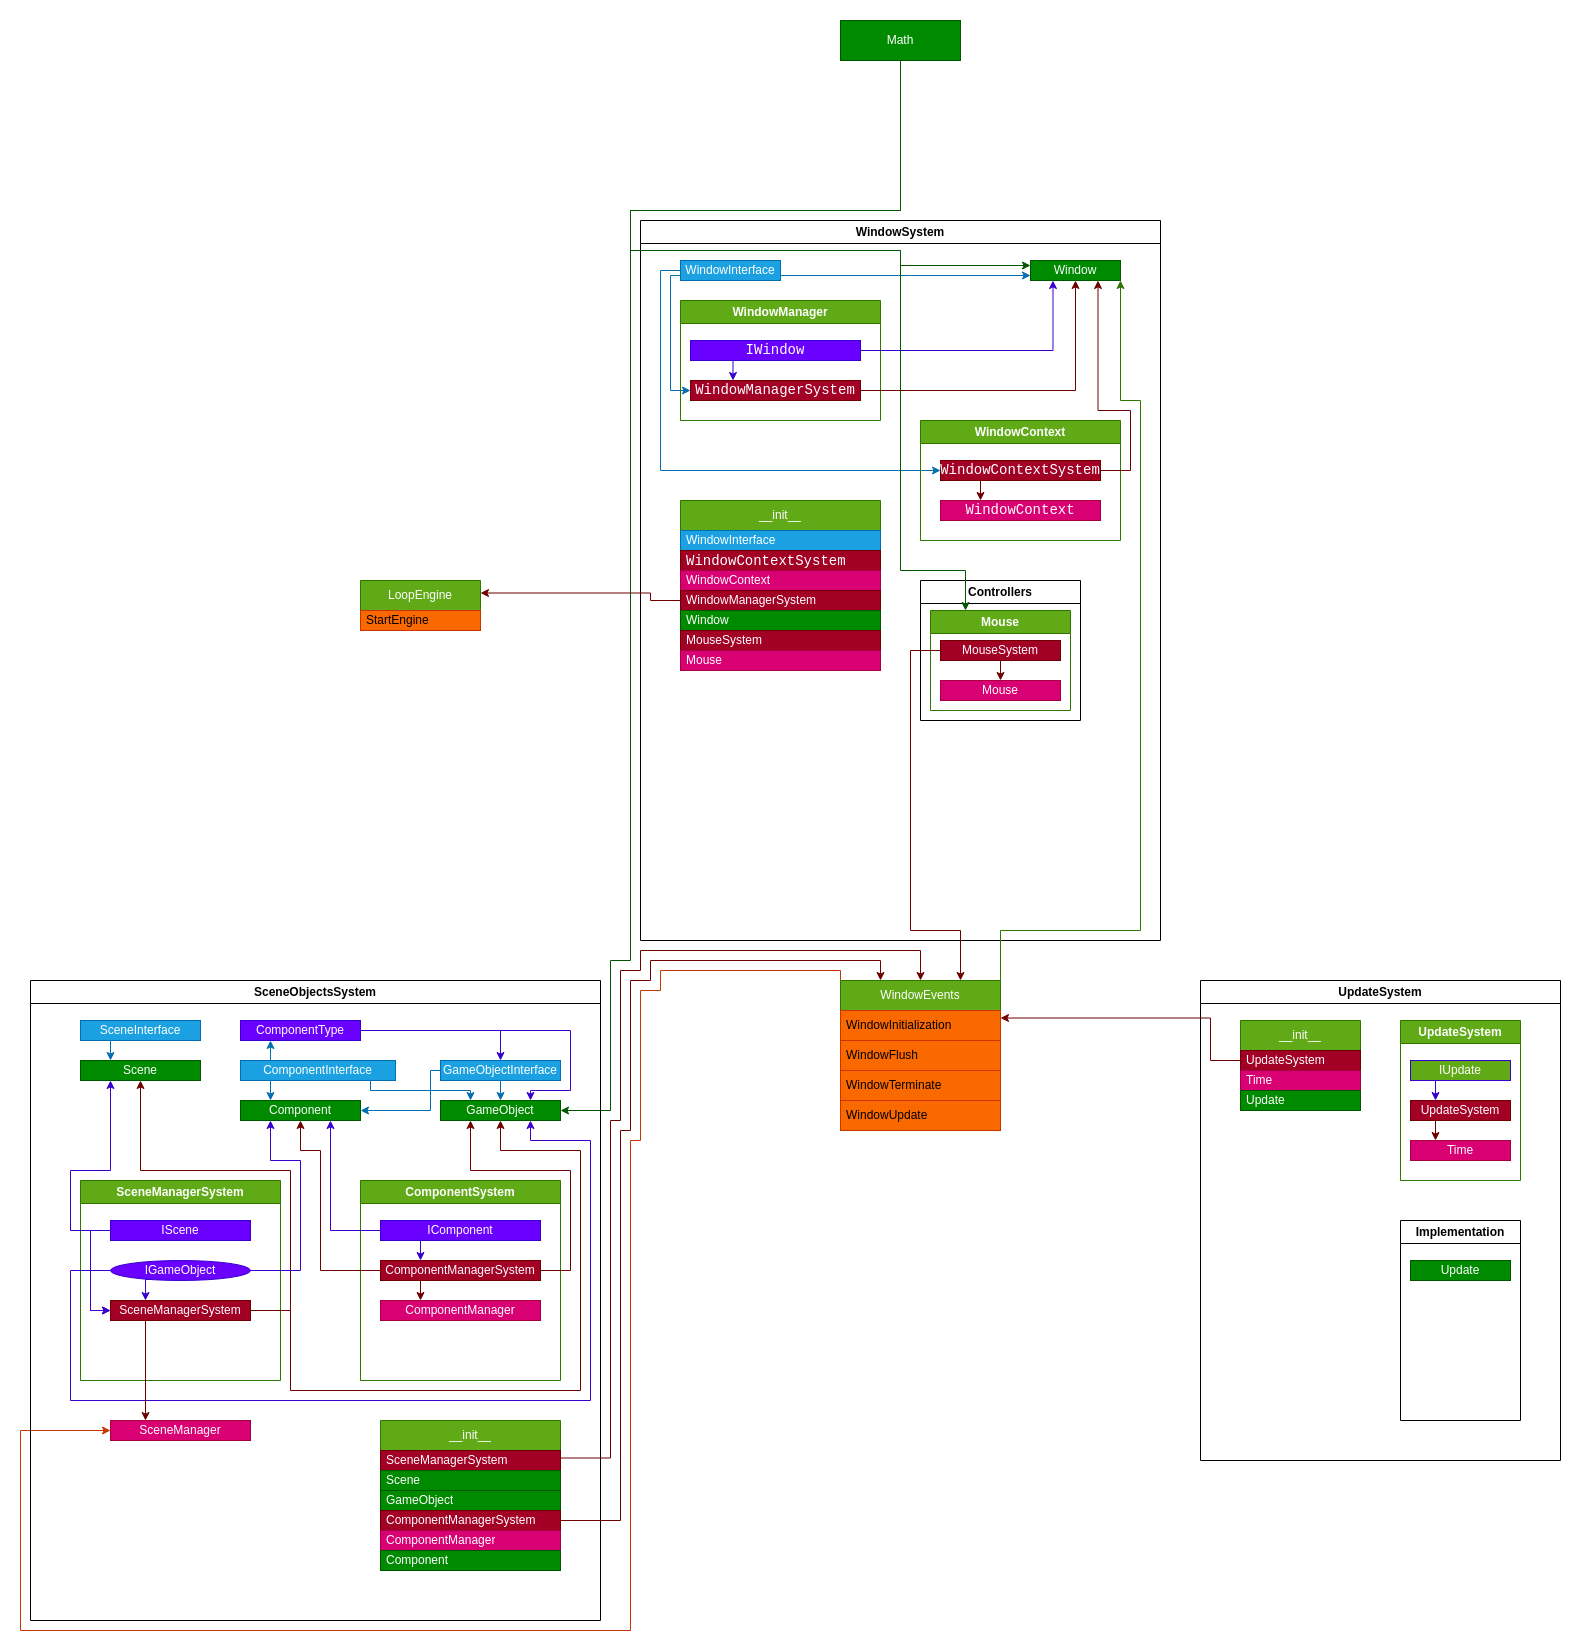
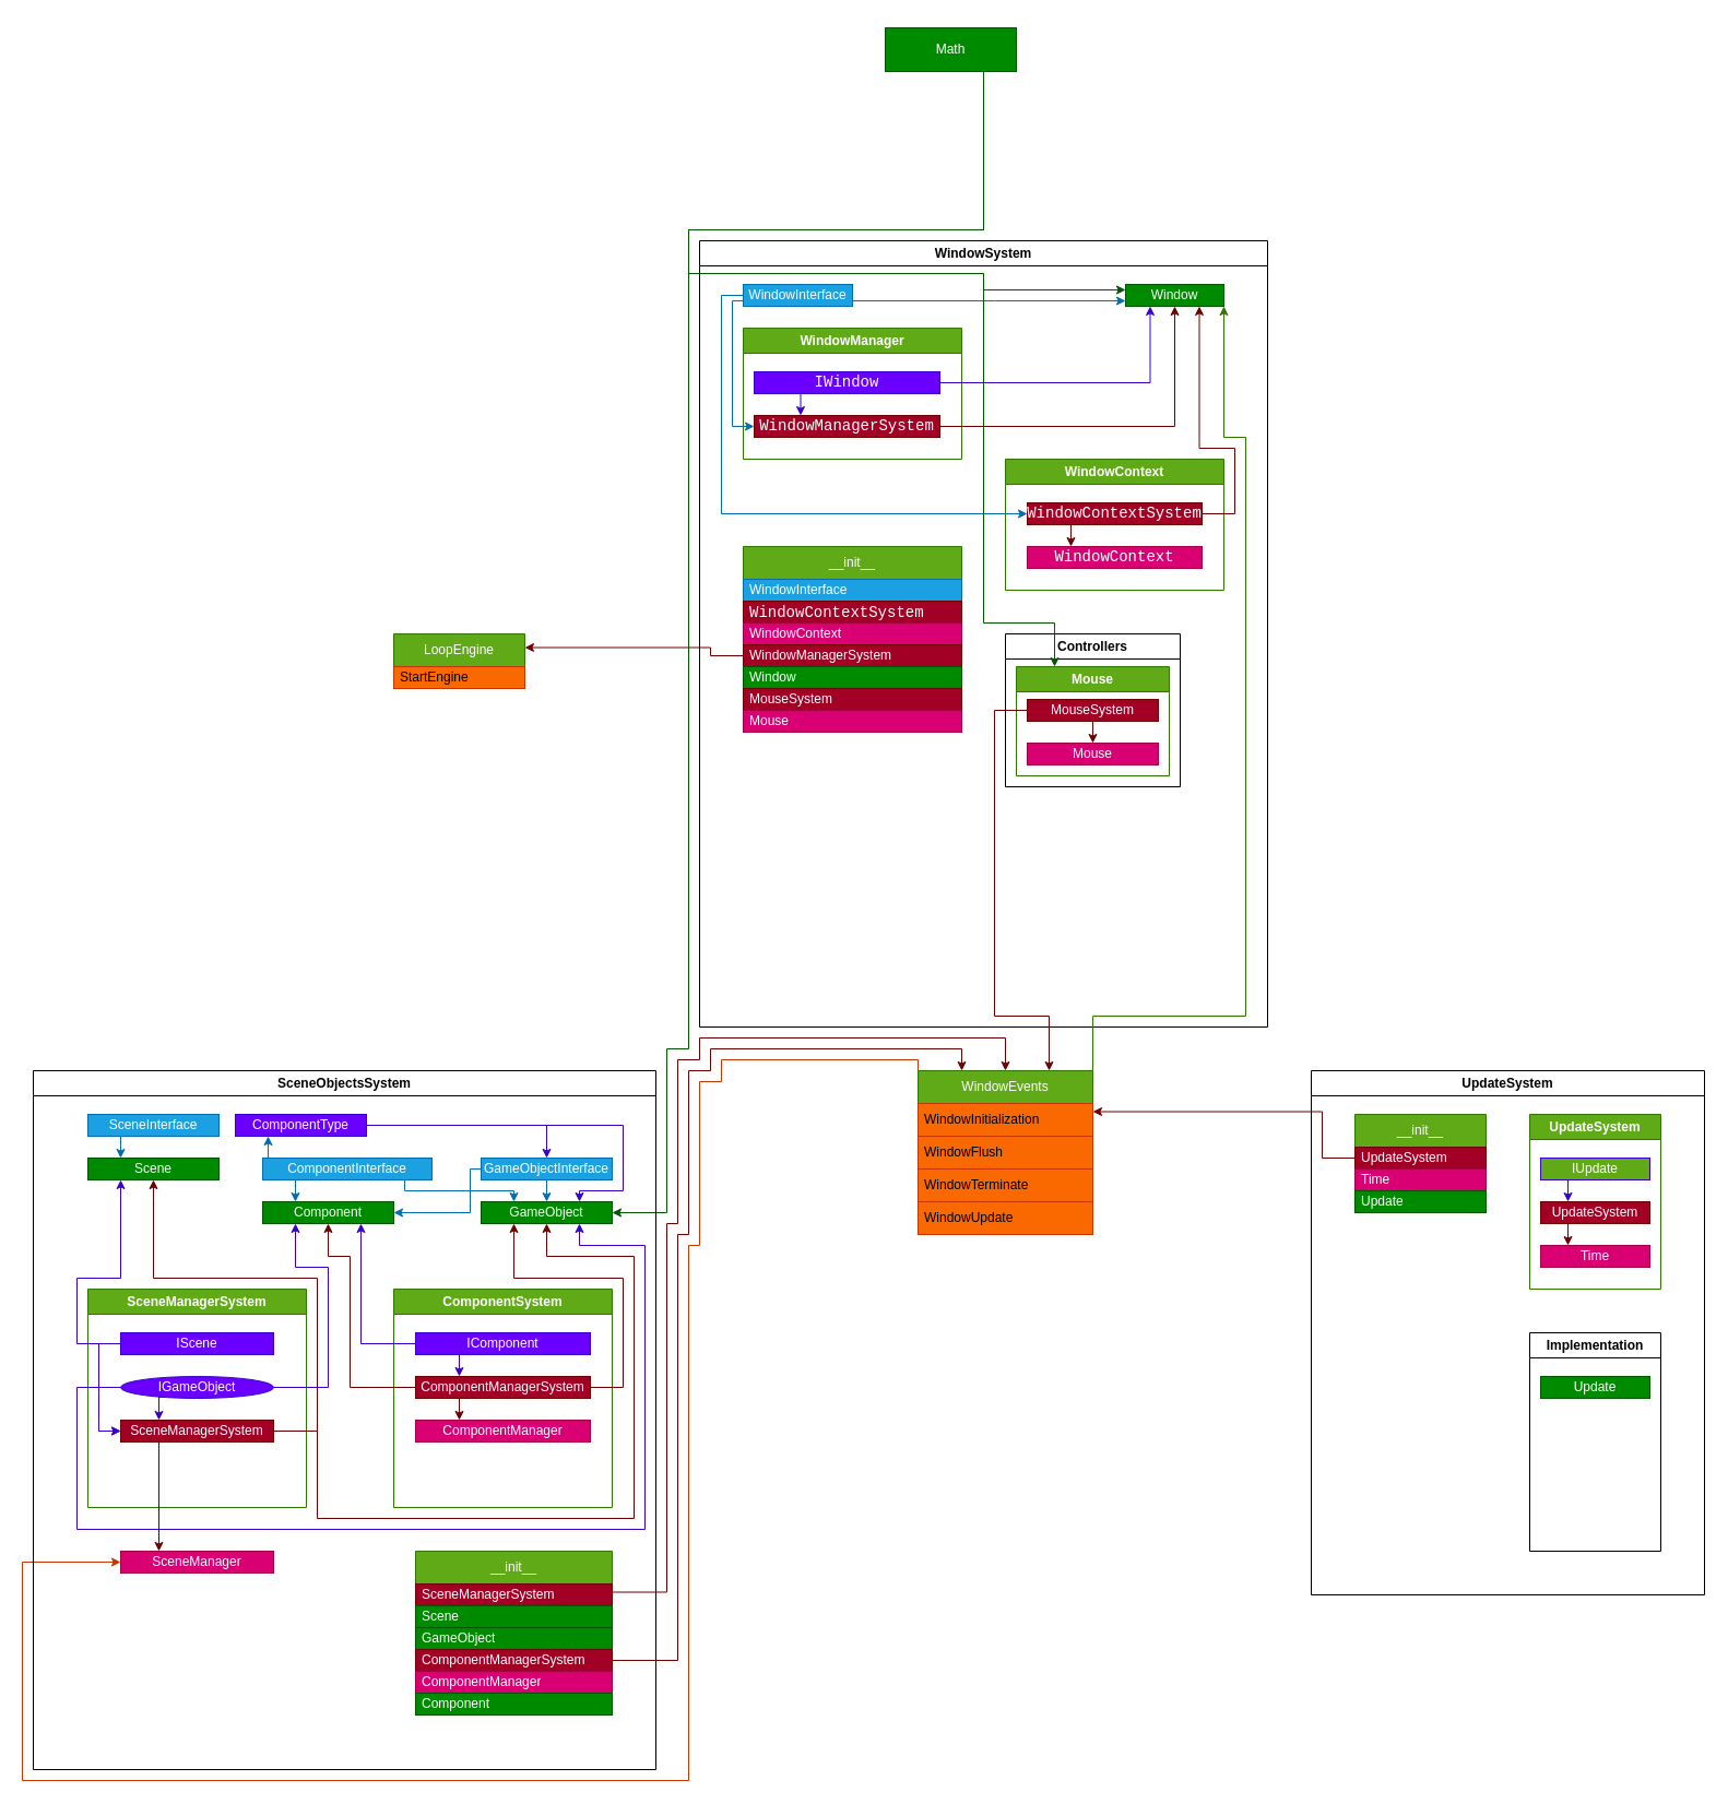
- <mxCell id="60" value="Math" style="rounded=0;whiteSpace=wrap;html=1;fillColor=#008a00;fontColor=#ffffff;strokeColor=#005700;" parent="1" vertex="1"><mxGeometry x="840" y="20" width="120" height="40" as="geometry" /></mxCell>
+ <mxCell id="60" value="Math" style="rounded=0;whiteSpace=wrap;html=1;fillColor=#008a00;fontColor=#ffffff;strokeColor=#005700;" parent="1" vertex="1"><mxGeometry x="810" y="25" width="120" height="40" as="geometry" /></mxCell>
- <mxCell id="85" value="ComponentType" style="rounded=0;whiteSpace=wrap;html=1;fillColor=#6a00ff;fontColor=#ffffff;strokeColor=#3700CC;" vertex="1" parent="61"><mxGeometry x="210" y="40" width="120" height="20" as="geometry" /></mxCell>
+ <mxCell id="85" value="ComponentType" style="rounded=0;whiteSpace=wrap;html=1;fillColor=#6a00ff;fontColor=#ffffff;strokeColor=#3700CC;" vertex="1" parent="61"><mxGeometry x="185" y="40" width="120" height="20" as="geometry" /></mxCell>
